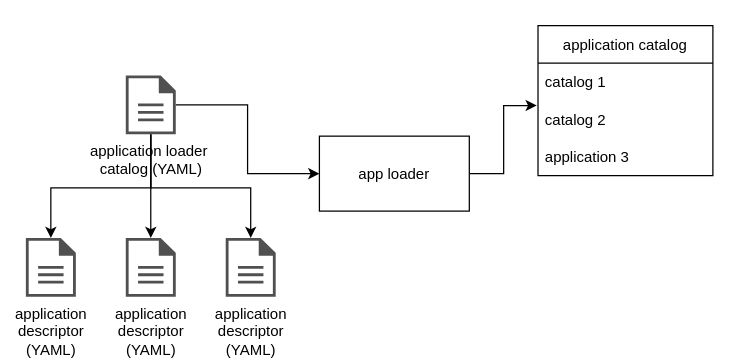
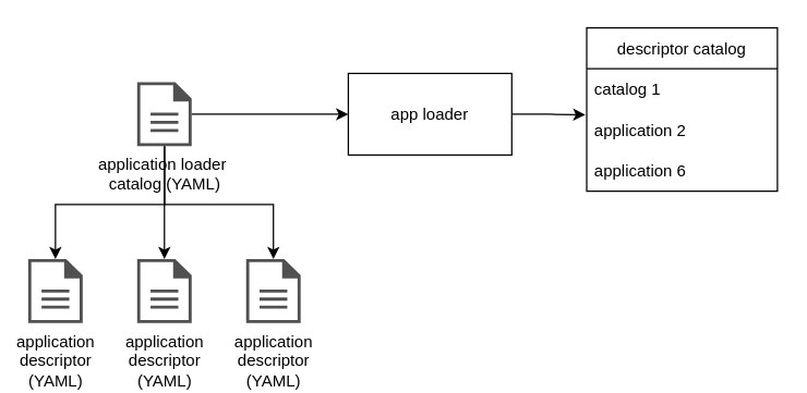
- <mxCell id="12" value="application catalog" style="swimlane;fontStyle=0;childLayout=stackLayout;horizontal=1;startSize=30;horizontalStack=0;resizeParent=1;resizeParentMax=0;resizeLast=0;collapsible=1;marginBottom=0;" vertex="1" parent="1"><mxGeometry x="430" y="20" width="140" height="120" as="geometry" /></mxCell>
+ <mxCell id="12" value="descriptor catalog" style="swimlane;fontStyle=0;childLayout=stackLayout;horizontal=1;startSize=30;horizontalStack=0;resizeParent=1;resizeParentMax=0;resizeLast=0;collapsible=1;marginBottom=0;" vertex="1" parent="1"><mxGeometry x="430" y="20" width="140" height="120" as="geometry" /></mxCell>
- <mxCell id="14" value="catalog 2" style="text;strokeColor=none;fillColor=none;align=left;verticalAlign=middle;spacingLeft=4;spacingRight=4;overflow=hidden;points=[[0,0.5],[1,0.5]];portConstraint=eastwest;rotatable=0;" vertex="1" parent="12"><mxGeometry y="60" width="140" height="30" as="geometry" /></mxCell>
+ <mxCell id="14" value="application 2" style="text;strokeColor=none;fillColor=none;align=left;verticalAlign=middle;spacingLeft=4;spacingRight=4;overflow=hidden;points=[[0,0.5],[1,0.5]];portConstraint=eastwest;rotatable=0;" vertex="1" parent="12"><mxGeometry y="60" width="140" height="30" as="geometry" /></mxCell>
- <mxCell id="15" value="application 3" style="text;strokeColor=none;fillColor=none;align=left;verticalAlign=middle;spacingLeft=4;spacingRight=4;overflow=hidden;points=[[0,0.5],[1,0.5]];portConstraint=eastwest;rotatable=0;" vertex="1" parent="12"><mxGeometry y="90" width="140" height="30" as="geometry" /></mxCell>
+ <mxCell id="15" value="application 6" style="text;strokeColor=none;fillColor=none;align=left;verticalAlign=middle;spacingLeft=4;spacingRight=4;overflow=hidden;points=[[0,0.5],[1,0.5]];portConstraint=eastwest;rotatable=0;" vertex="1" parent="12"><mxGeometry y="90" width="140" height="30" as="geometry" /></mxCell>
- <mxCell id="3" value="app loader" style="rounded=0;whiteSpace=wrap;html=1;" vertex="1" parent="1"><mxGeometry x="255" y="108.5" width="120" height="60" as="geometry" /></mxCell>
+ <mxCell id="3" value="app loader" style="rounded=0;whiteSpace=wrap;html=1;" vertex="1" parent="1"><mxGeometry x="255" y="53.5" width="120" height="60" as="geometry" /></mxCell>
